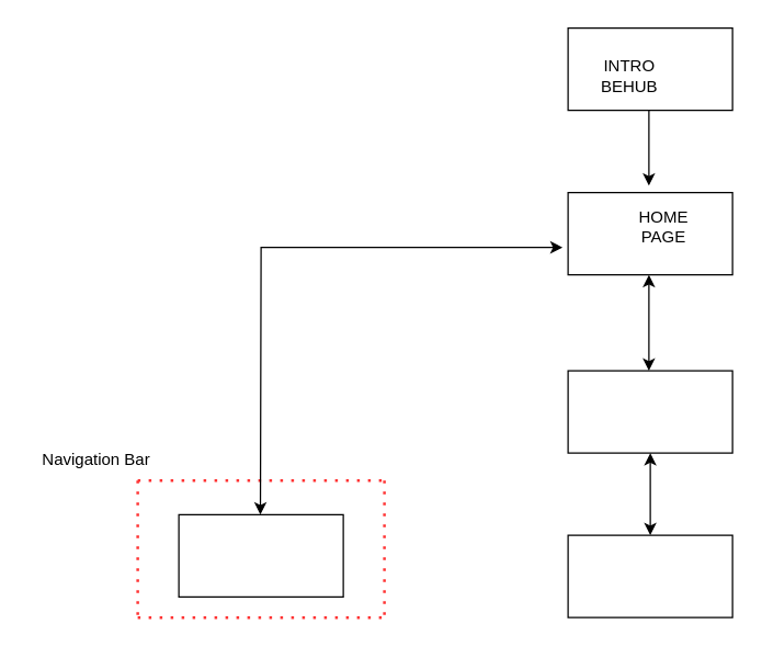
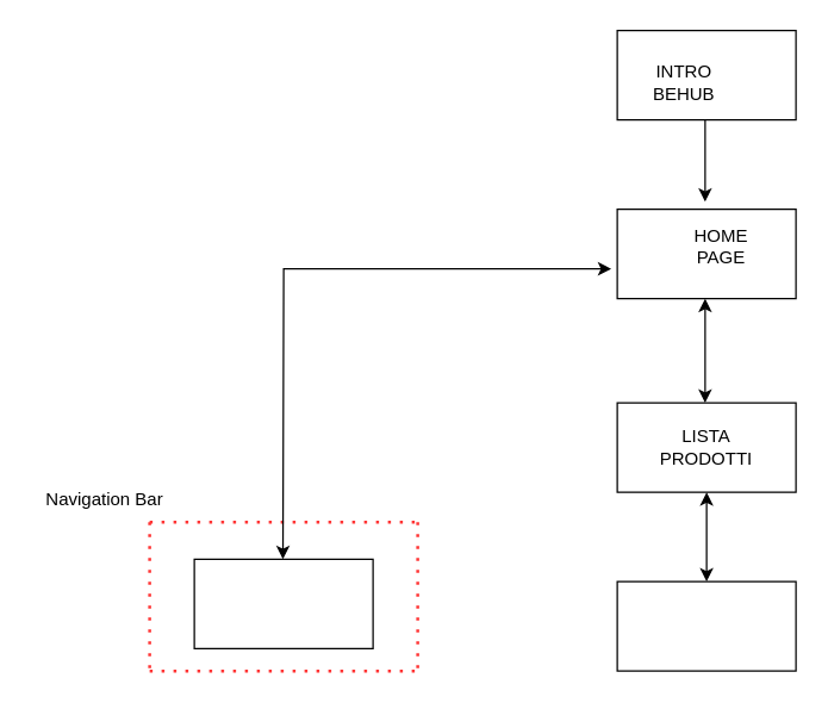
+ <mxCell id="14" value="LISTA PRODOTTI" style="text;html=1;strokeColor=none;fillColor=none;align=center;verticalAlign=middle;whiteSpace=wrap;rounded=0;" parent="1" vertex="1"><mxGeometry x="444" y="285" width="60" height="30" as="geometry" /></mxCell>
